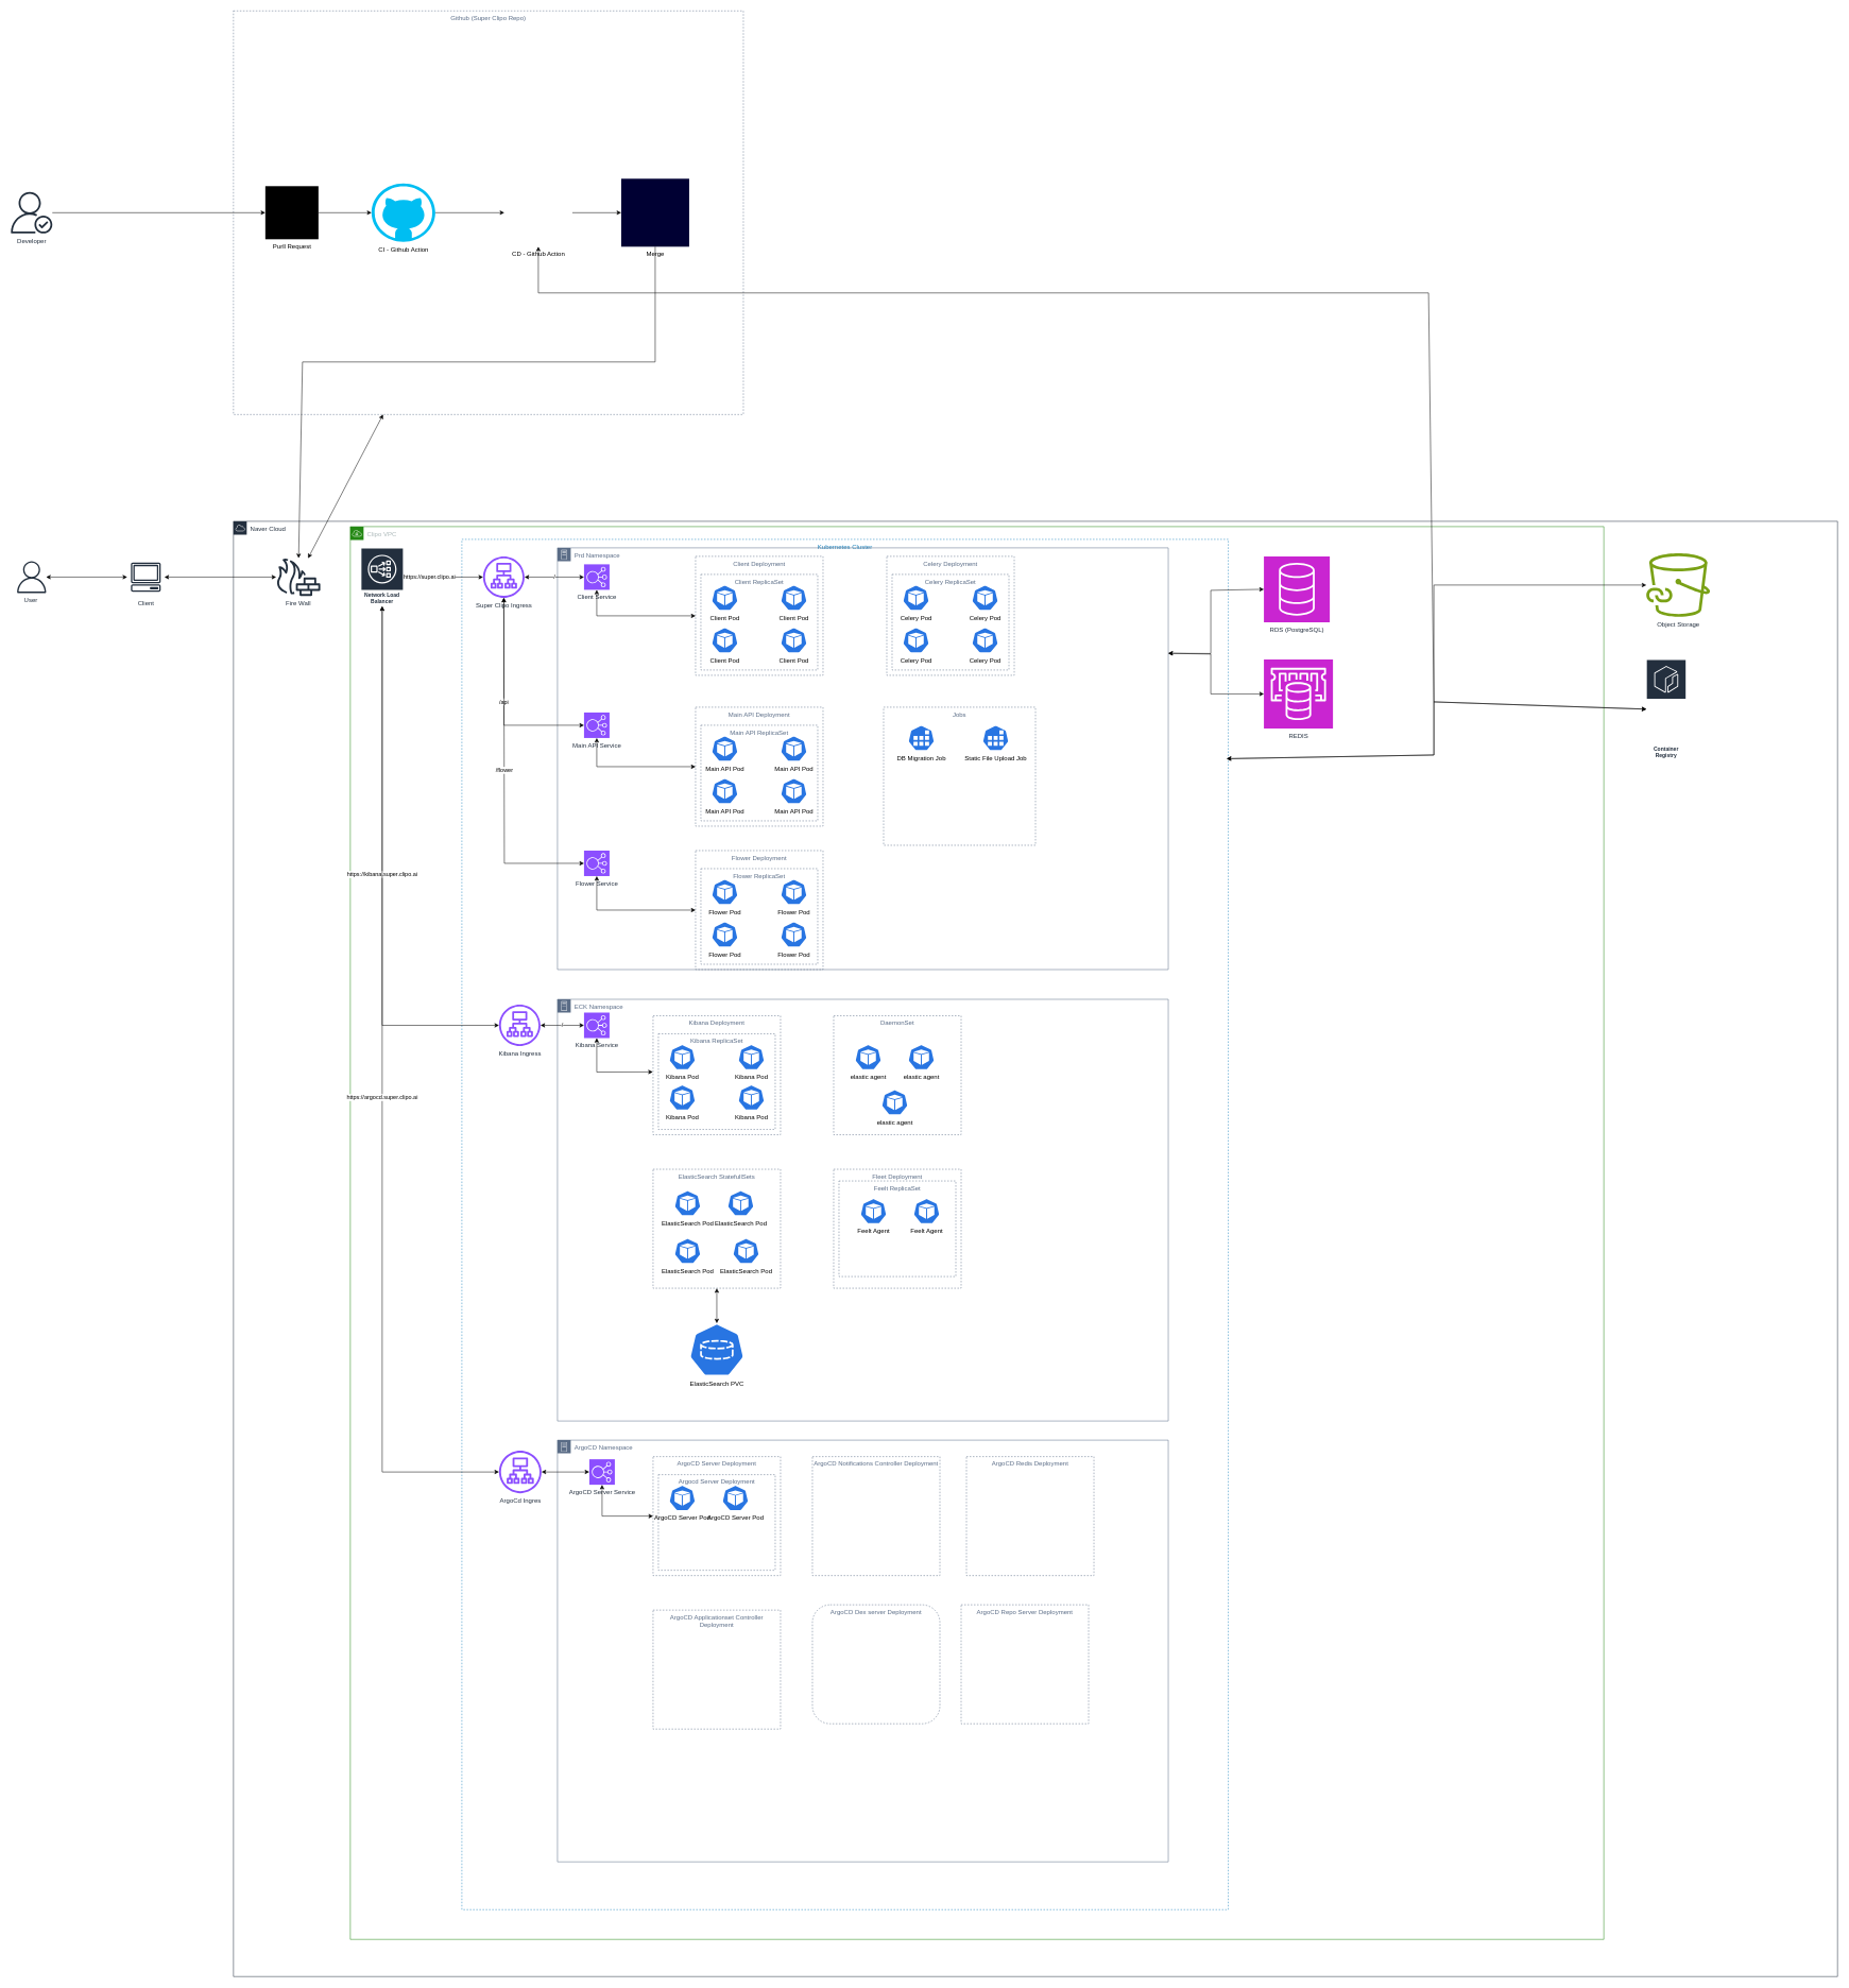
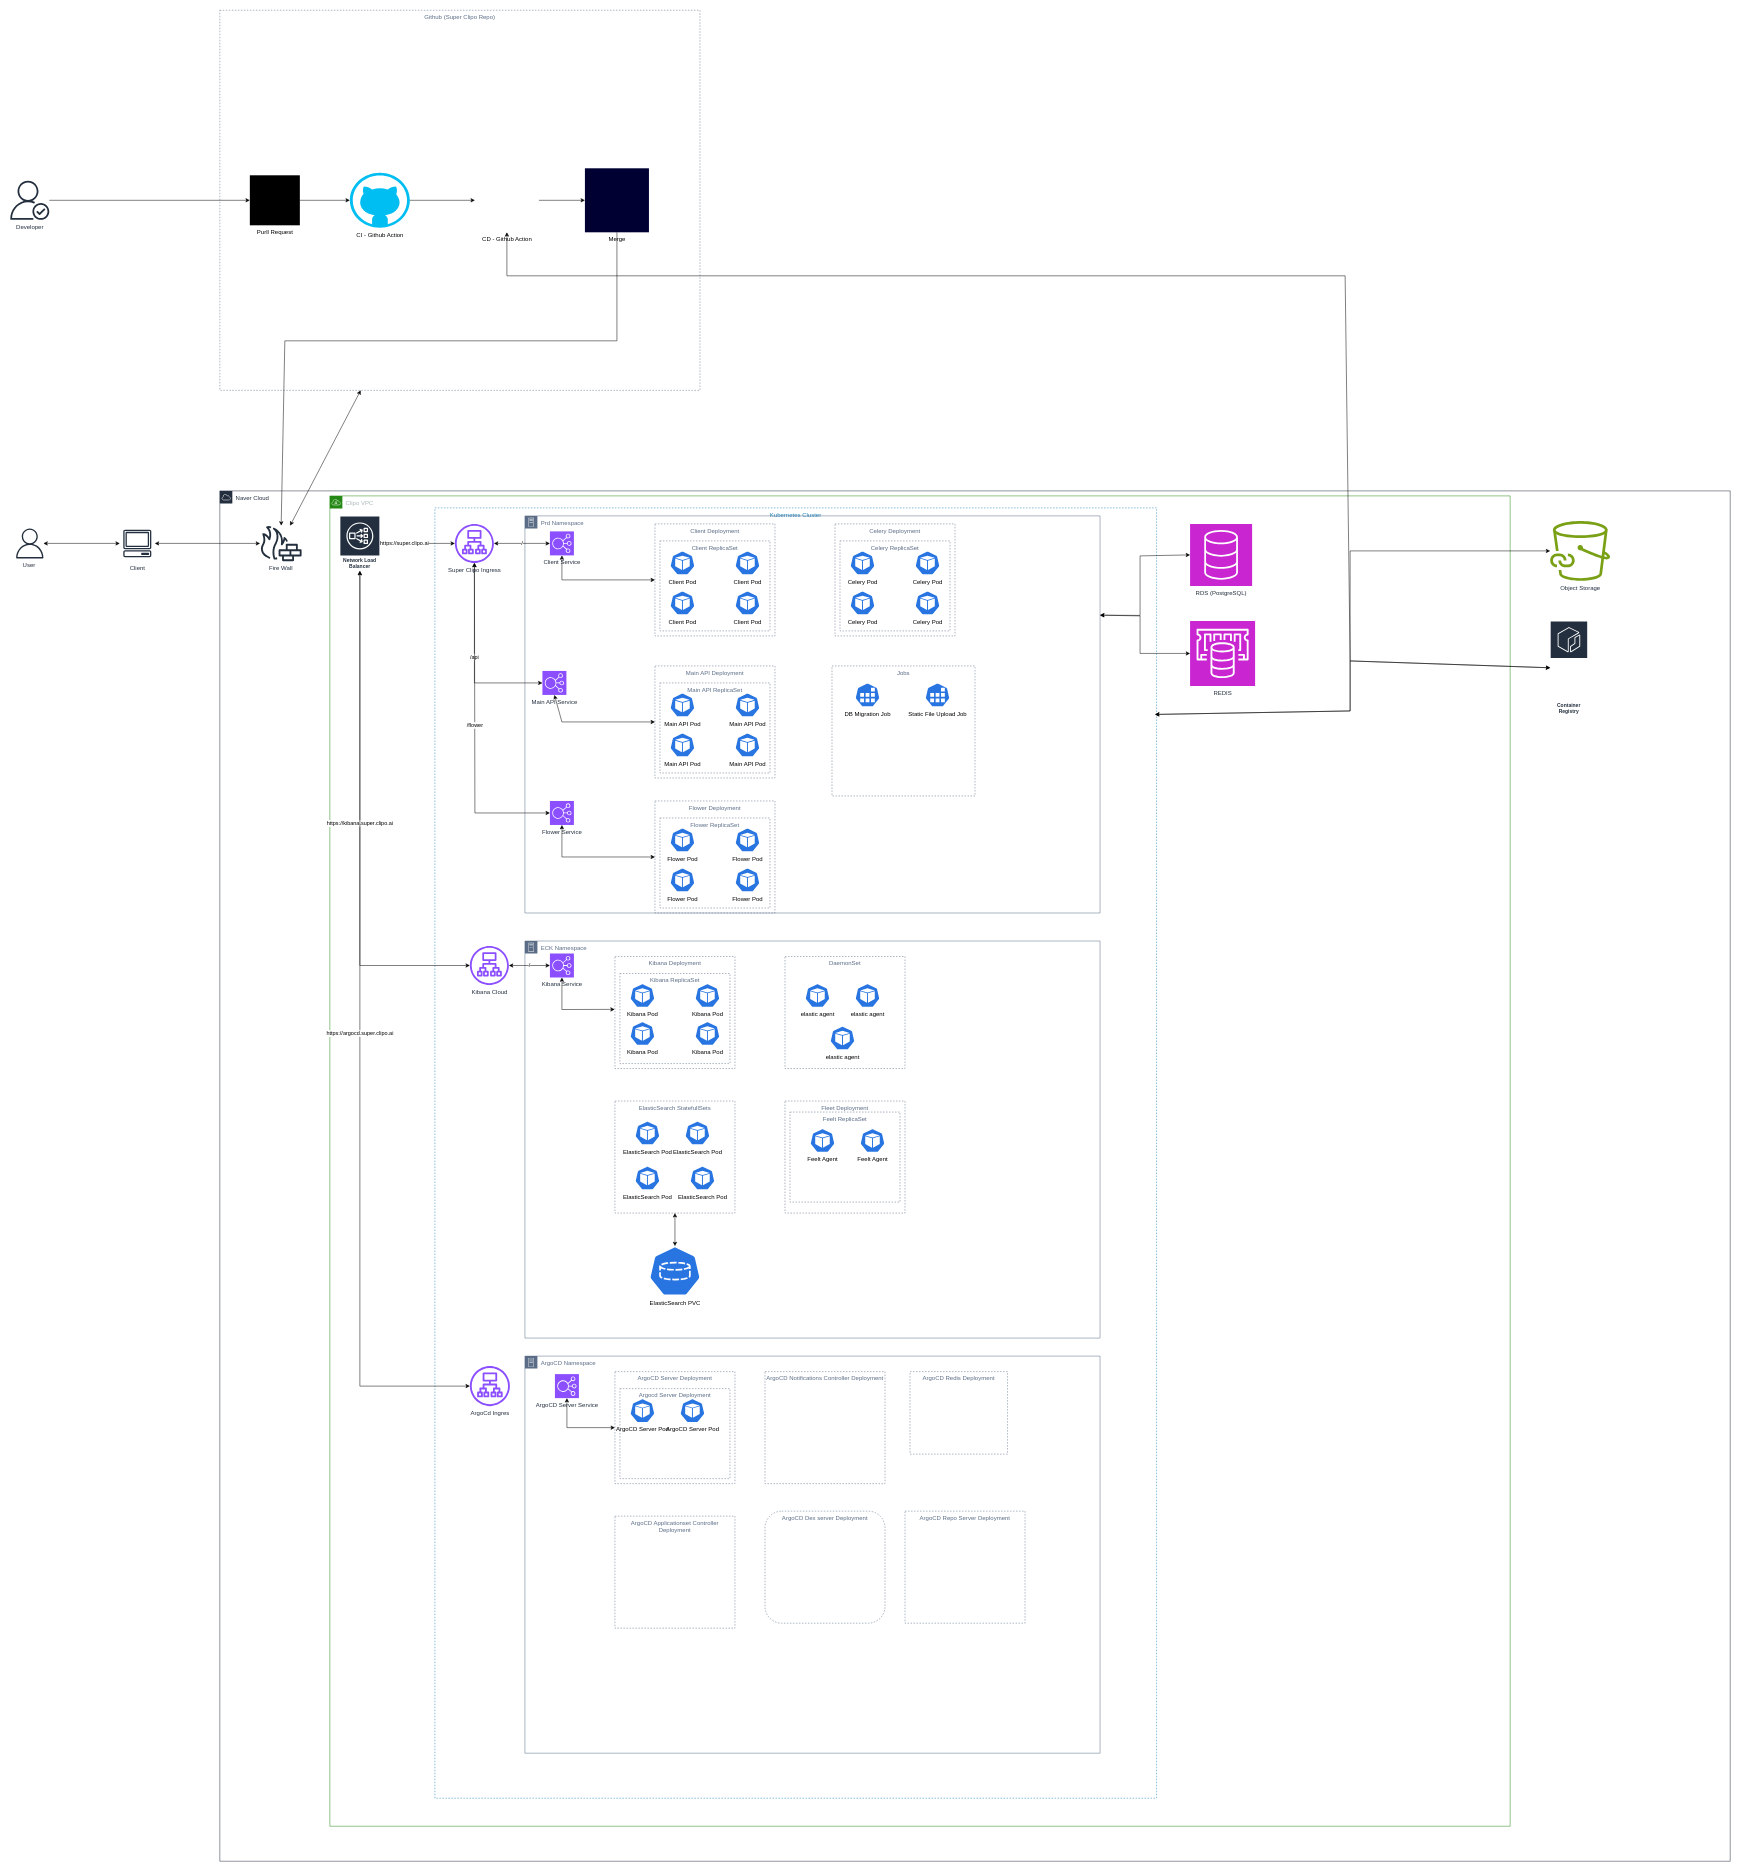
- <mxCell id="17" value="Main API Service" style="sketch=0;points=[[0,0,0],[0.25,0,0],[0.5,0,0],[0.75,0,0],[1,0,0],[0,1,0],[0.25,1,0],[0.5,1,0],[0.75,1,0],[1,1,0],[0,0.25,0],[0,0.5,0],[0,0.75,0],[1,0.25,0],[1,0.5,0],[1,0.75,0]];outlineConnect=0;fontColor=#232F3E;fillColor=#8C4FFF;strokeColor=#ffffff;dashed=0;verticalLabelPosition=bottom;verticalAlign=top;align=center;html=1;fontSize=12;fontStyle=0;aspect=fixed;shape=mxgraph.aws4.resourceIcon;resIcon=mxgraph.aws4.elastic_load_balancing;" vertex="1" parent="14"><mxGeometry x="50" y="310" width="48" height="48" as="geometry" /></mxCell>
+ <mxCell id="17" value="Main API Service" style="sketch=0;points=[[0,0,0],[0.25,0,0],[0.5,0,0],[0.75,0,0],[1,0,0],[0,1,0],[0.25,1,0],[0.5,1,0],[0.75,1,0],[1,1,0],[0,0.25,0],[0,0.5,0],[0,0.75,0],[1,0.25,0],[1,0.5,0],[1,0.75,0]];outlineConnect=0;fontColor=#232F3E;fillColor=#8C4FFF;strokeColor=#ffffff;dashed=0;verticalLabelPosition=bottom;verticalAlign=top;align=center;html=1;fontSize=12;fontStyle=0;aspect=fixed;shape=mxgraph.aws4.resourceIcon;resIcon=mxgraph.aws4.elastic_load_balancing;" vertex="1" parent="14"><mxGeometry x="35" y="310" width="48" height="48" as="geometry" /></mxCell>
- <mxCell id="10" value="Kibana Ingress" style="sketch=0;outlineConnect=0;fontColor=#232F3E;gradientColor=none;fillColor=#8C4FFF;strokeColor=none;dashed=0;verticalLabelPosition=bottom;verticalAlign=top;align=center;html=1;fontSize=12;fontStyle=0;aspect=fixed;pointerEvents=1;shape=mxgraph.aws4.application_load_balancer;" vertex="1" parent="6"><mxGeometry x="280" y="900" width="78" height="78" as="geometry" /></mxCell>
+ <mxCell id="10" value="Kibana Cloud" style="sketch=0;outlineConnect=0;fontColor=#232F3E;gradientColor=none;fillColor=#8C4FFF;strokeColor=none;dashed=0;verticalLabelPosition=bottom;verticalAlign=top;align=center;html=1;fontSize=12;fontStyle=0;aspect=fixed;pointerEvents=1;shape=mxgraph.aws4.application_load_balancer;" vertex="1" parent="6"><mxGeometry x="280" y="900" width="78" height="78" as="geometry" /></mxCell>
- <mxCell id="90" value="" style="endArrow=classic;startArrow=classic;html=1;rounded=0;entryX=0;entryY=0.5;entryDx=0;entryDy=0;entryPerimeter=0;" edge="1" parent="6" source="78" target="89"><mxGeometry width="50" height="50" relative="1" as="geometry"><mxPoint x="610" y="1620" as="sourcePoint" /><mxPoint x="660" y="1570" as="targetPoint" /></mxGeometry></mxCell>
- <mxCell id="88" value="ArgoCD Redis Deployment" style="fillColor=none;strokeColor=#5A6C86;dashed=1;verticalAlign=top;fontStyle=0;fontColor=#5A6C86;whiteSpace=wrap;html=1;" vertex="1" parent="80"><mxGeometry x="770" y="31" width="240" height="224" as="geometry" /></mxCell>
+ <mxCell id="88" value="ArgoCD Redis Deployment" style="fillColor=none;strokeColor=#5A6C86;dashed=1;verticalAlign=top;fontStyle=0;fontColor=#5A6C86;whiteSpace=wrap;html=1;" vertex="1" parent="80"><mxGeometry x="770" y="31" width="195" height="165" as="geometry" /></mxCell>
